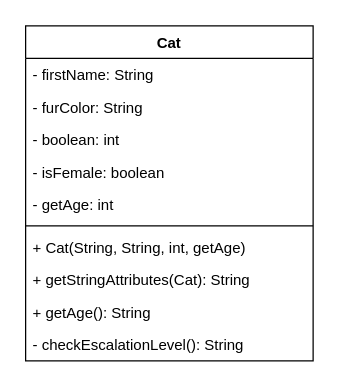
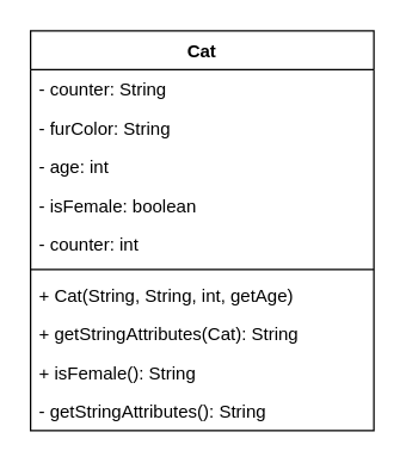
- <mxCell id="3" value="- firstName: String" style="text;strokeColor=none;fillColor=none;align=left;verticalAlign=top;spacingLeft=4;spacingRight=4;overflow=hidden;rotatable=0;points=[[0,0.5],[1,0.5]];portConstraint=eastwest;" parent="2" vertex="1"><mxGeometry y="26" width="230" height="26" as="geometry" /></mxCell>
+ <mxCell id="3" value="- counter: String" style="text;strokeColor=none;fillColor=none;align=left;verticalAlign=top;spacingLeft=4;spacingRight=4;overflow=hidden;rotatable=0;points=[[0,0.5],[1,0.5]];portConstraint=eastwest;" parent="2" vertex="1"><mxGeometry y="26" width="230" height="26" as="geometry" /></mxCell>
- <mxCell id="5" value="- boolean: int" style="text;strokeColor=none;fillColor=none;align=left;verticalAlign=top;spacingLeft=4;spacingRight=4;overflow=hidden;rotatable=0;points=[[0,0.5],[1,0.5]];portConstraint=eastwest;" parent="2" vertex="1"><mxGeometry y="78" width="230" height="26" as="geometry" /></mxCell>
+ <mxCell id="5" value="- age: int" style="text;strokeColor=none;fillColor=none;align=left;verticalAlign=top;spacingLeft=4;spacingRight=4;overflow=hidden;rotatable=0;points=[[0,0.5],[1,0.5]];portConstraint=eastwest;" parent="2" vertex="1"><mxGeometry y="78" width="230" height="26" as="geometry" /></mxCell>
- <mxCell id="7" value="- getAge: int" style="text;strokeColor=none;fillColor=none;align=left;verticalAlign=top;spacingLeft=4;spacingRight=4;overflow=hidden;rotatable=0;points=[[0,0.5],[1,0.5]];portConstraint=eastwest;" parent="2" vertex="1"><mxGeometry y="130" width="230" height="26" as="geometry" /></mxCell>
+ <mxCell id="7" value="- counter: int" style="text;strokeColor=none;fillColor=none;align=left;verticalAlign=top;spacingLeft=4;spacingRight=4;overflow=hidden;rotatable=0;points=[[0,0.5],[1,0.5]];portConstraint=eastwest;" parent="2" vertex="1"><mxGeometry y="130" width="230" height="26" as="geometry" /></mxCell>
- <mxCell id="11" value="+ getAge(): String" style="text;strokeColor=none;fillColor=none;align=left;verticalAlign=top;spacingLeft=4;spacingRight=4;overflow=hidden;rotatable=0;points=[[0,0.5],[1,0.5]];portConstraint=eastwest;" parent="2" vertex="1"><mxGeometry y="216" width="230" height="26" as="geometry" /></mxCell>
+ <mxCell id="11" value="+ isFemale(): String" style="text;strokeColor=none;fillColor=none;align=left;verticalAlign=top;spacingLeft=4;spacingRight=4;overflow=hidden;rotatable=0;points=[[0,0.5],[1,0.5]];portConstraint=eastwest;" parent="2" vertex="1"><mxGeometry y="216" width="230" height="26" as="geometry" /></mxCell>
- <mxCell id="12" value="- checkEscalationLevel(): String" style="text;strokeColor=none;fillColor=none;align=left;verticalAlign=top;spacingLeft=4;spacingRight=4;overflow=hidden;rotatable=0;points=[[0,0.5],[1,0.5]];portConstraint=eastwest;" parent="2" vertex="1"><mxGeometry y="242" width="230" height="26" as="geometry" /></mxCell>
+ <mxCell id="12" value="- getStringAttributes(): String" style="text;strokeColor=none;fillColor=none;align=left;verticalAlign=top;spacingLeft=4;spacingRight=4;overflow=hidden;rotatable=0;points=[[0,0.5],[1,0.5]];portConstraint=eastwest;" parent="2" vertex="1"><mxGeometry y="242" width="230" height="26" as="geometry" /></mxCell>
